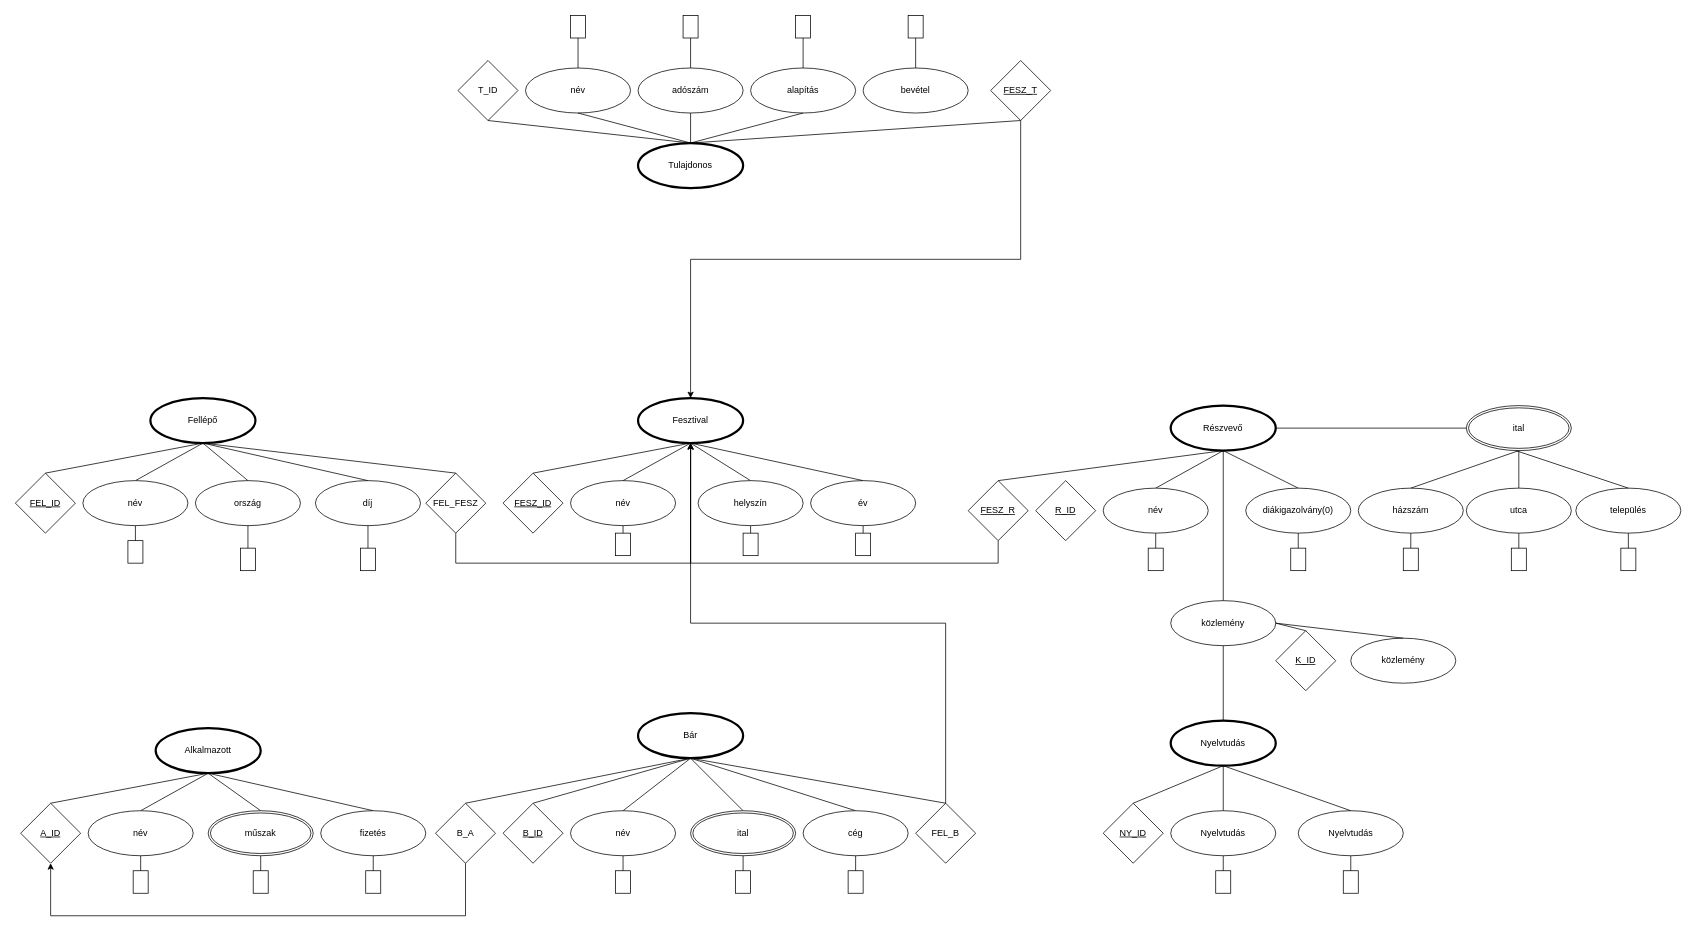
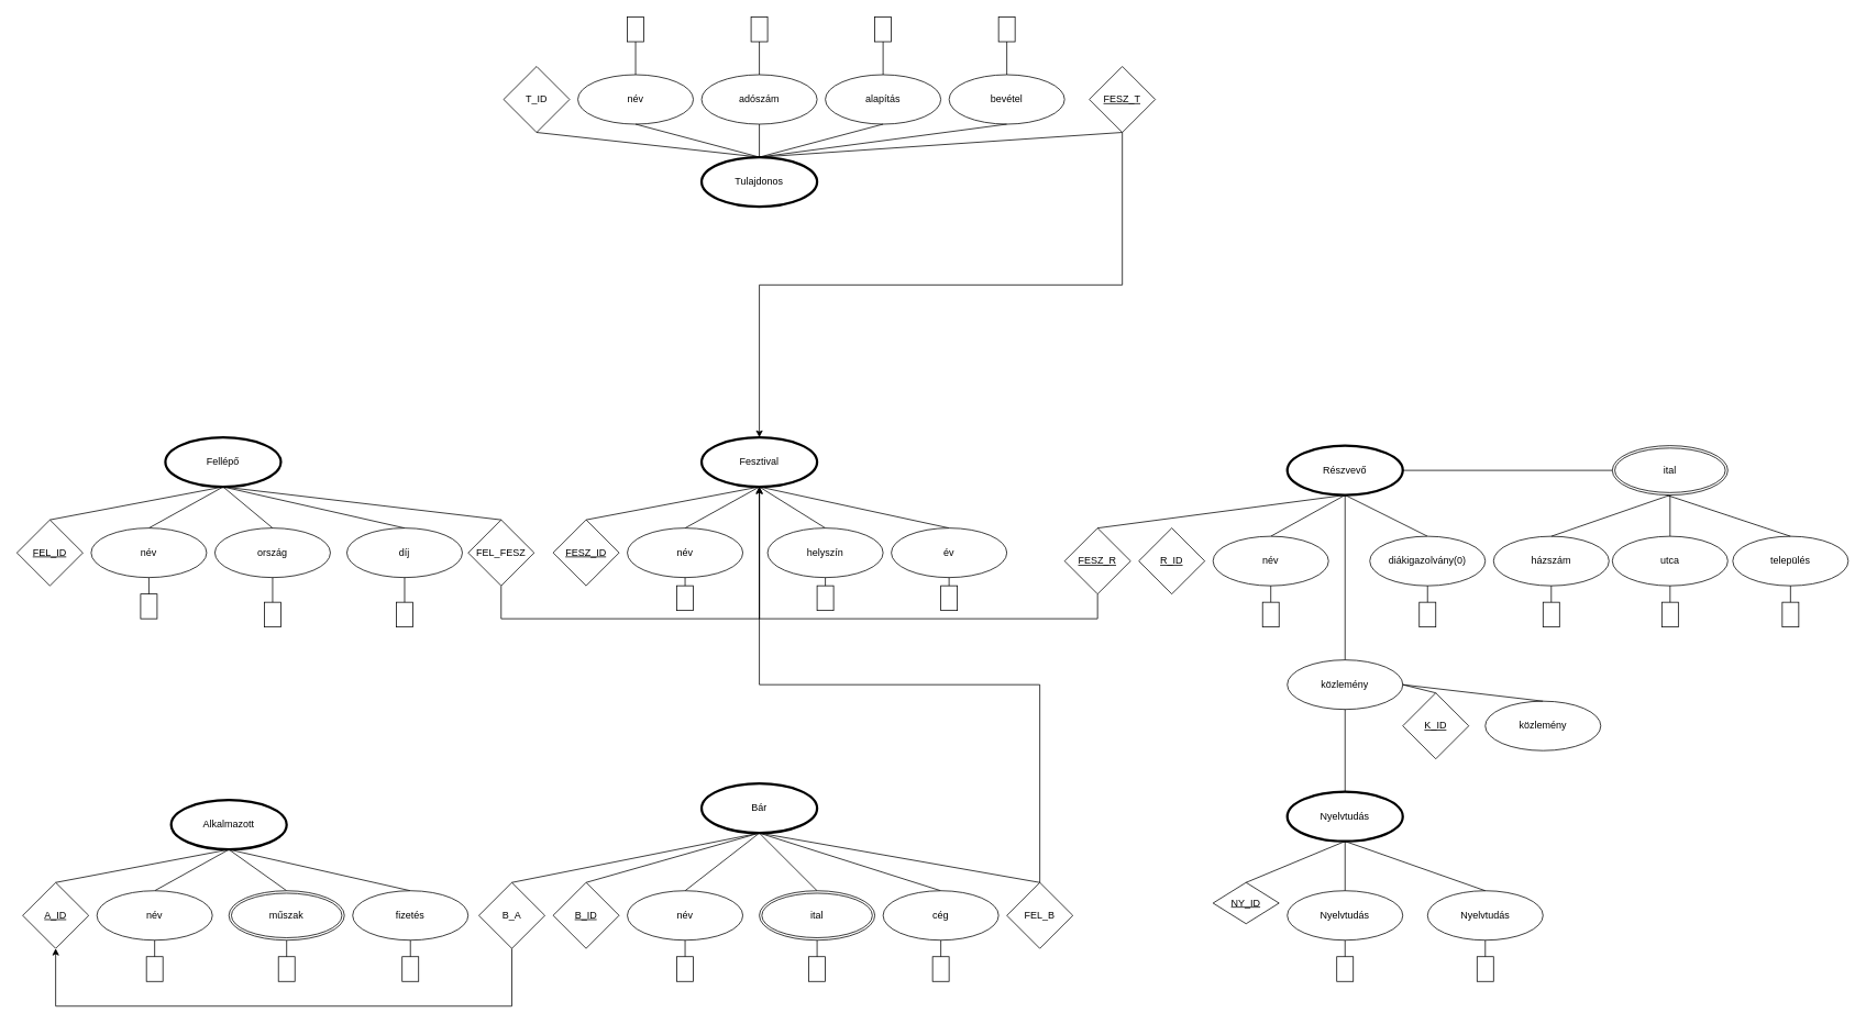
+ <mxCell id="31" value="" style="endArrow=none;html=1;rounded=0;exitX=0.5;exitY=1;exitDx=0;exitDy=0;entryX=0.5;entryY=0;entryDx=0;entryDy=0;" parent="1" source="27" target="21" edge="1"><mxGeometry width="50" height="50" relative="1" as="geometry"><mxPoint x="900" y="580" as="sourcePoint" /><mxPoint x="950" y="530" as="targetPoint" /></mxGeometry></mxCell>
- <mxCell id="88" value="&lt;u&gt;NY_ID&lt;/u&gt;" style="rhombus;whiteSpace=wrap;html=1;" parent="1" vertex="1"><mxGeometry x="1470" y="1070" width="80" height="80" as="geometry" /></mxCell>
+ <mxCell id="88" value="&lt;u&gt;NY_ID&lt;/u&gt;" style="rhombus;whiteSpace=wrap;html=1;" parent="1" vertex="1"><mxGeometry x="1470" y="1070" width="80" height="50" as="geometry" /></mxCell>
